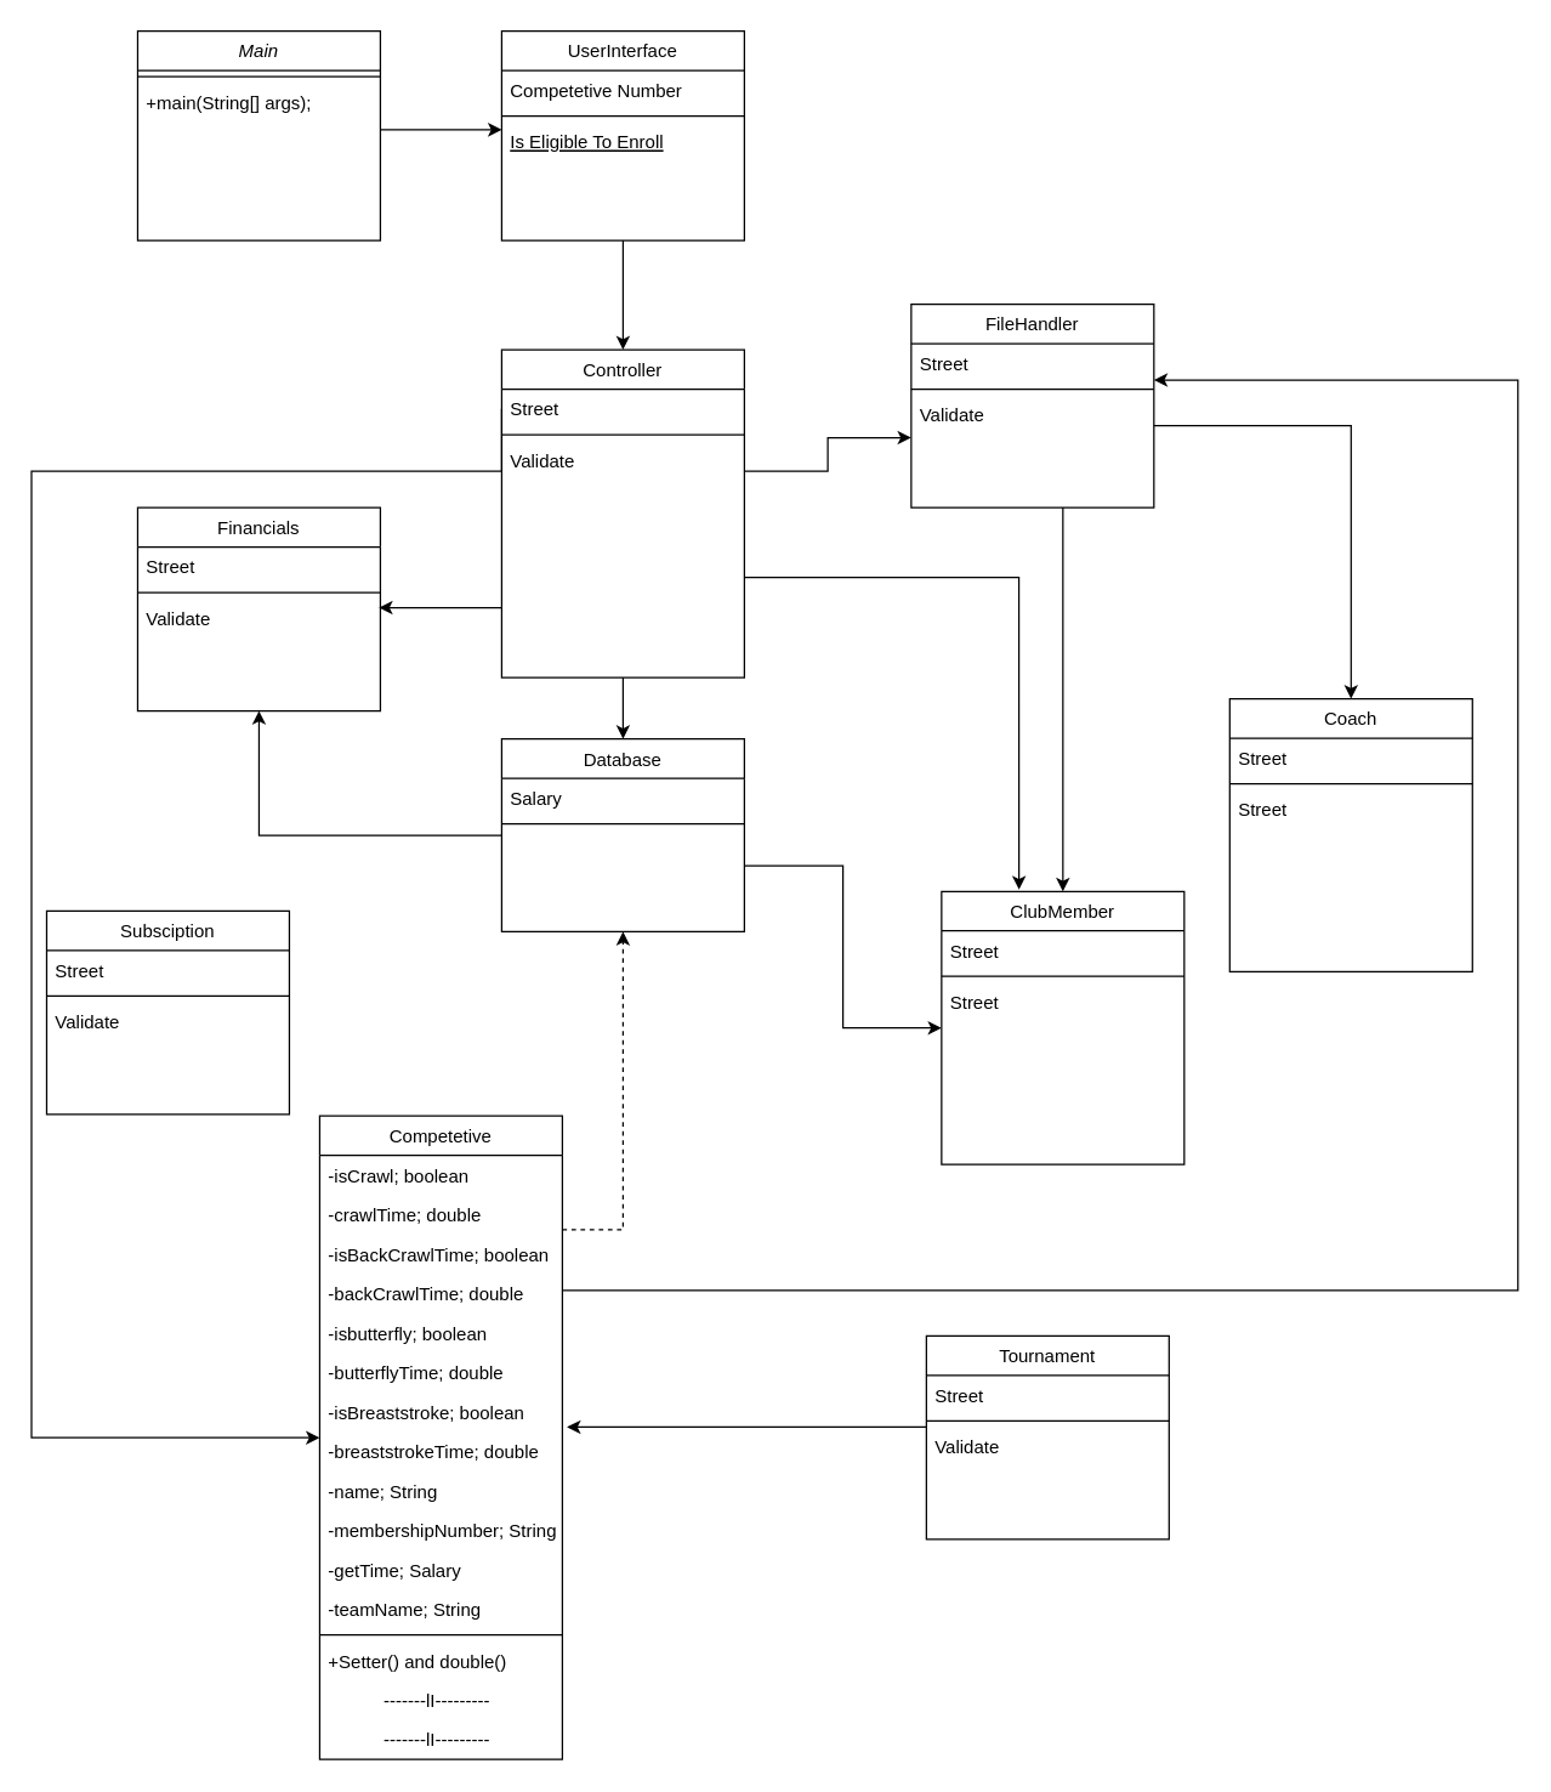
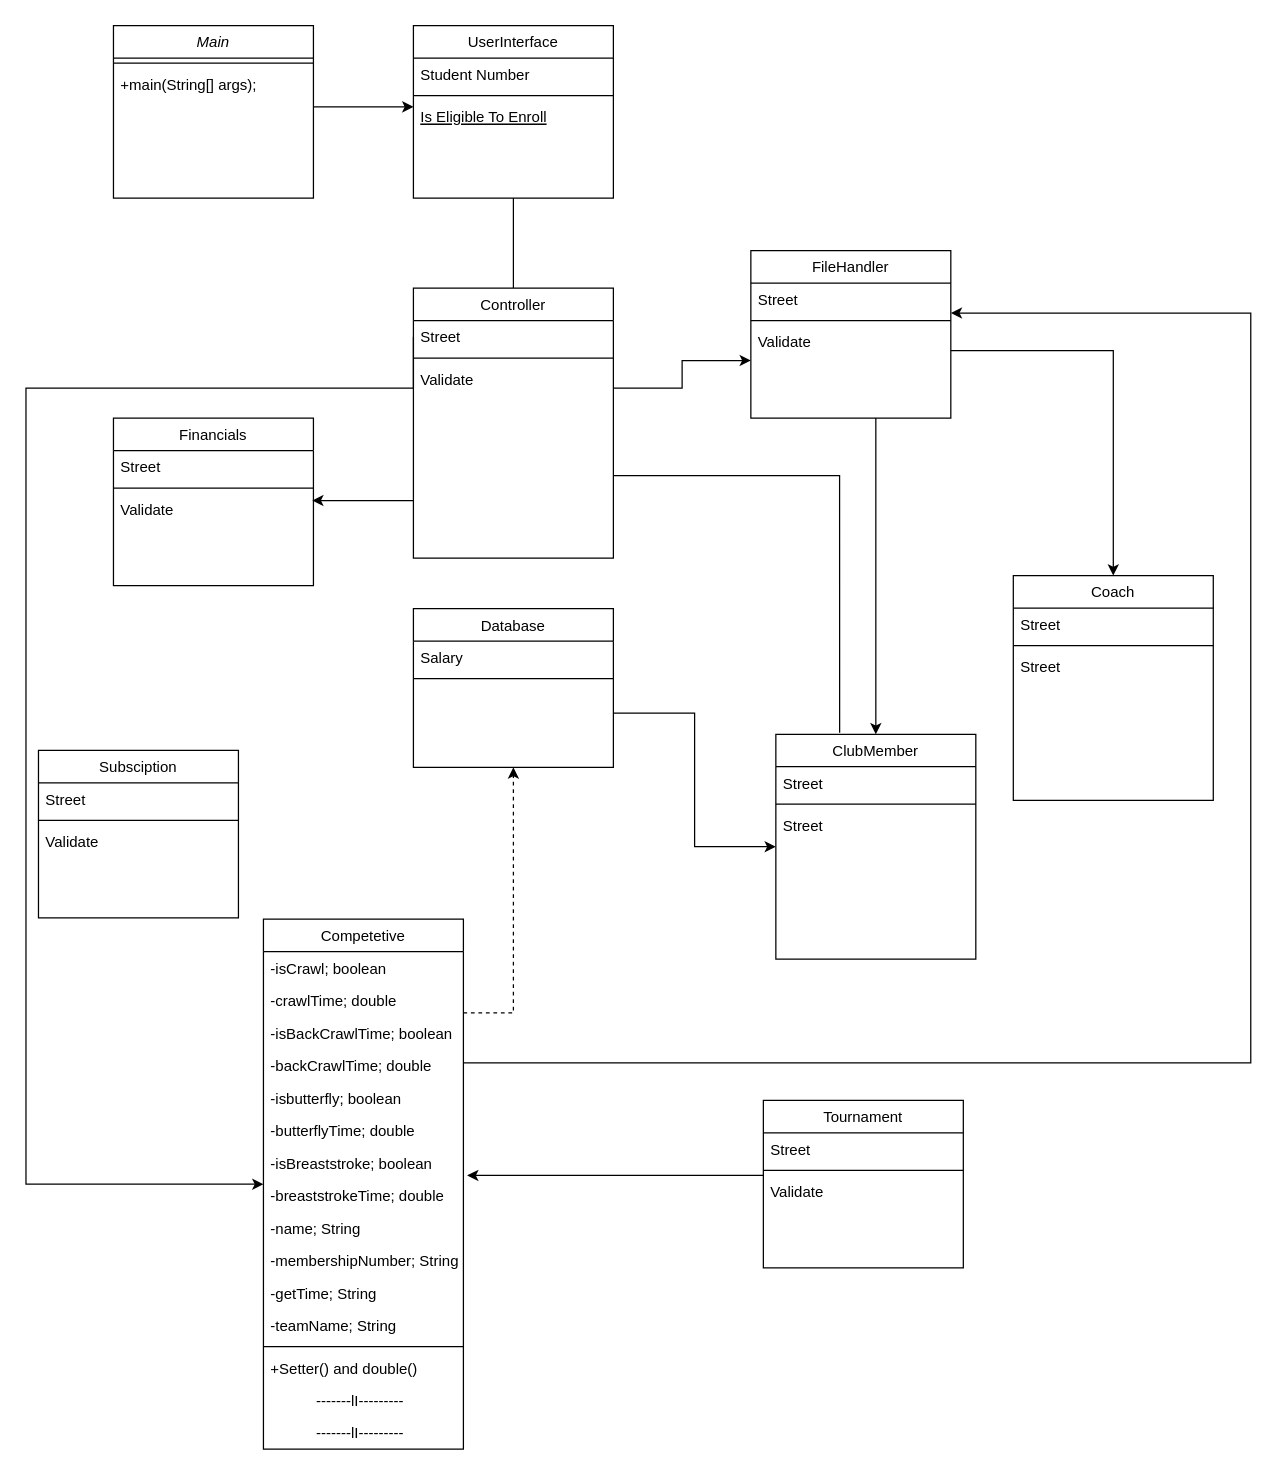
- <mxCell id="7" value="Competetive Number" style="text;align=left;verticalAlign=top;spacingLeft=4;spacingRight=4;overflow=hidden;rotatable=0;points=[[0,0.5],[1,0.5]];portConstraint=eastwest;" parent="6" vertex="1"><mxGeometry y="26" width="160" height="26" as="geometry" /></mxCell>
+ <mxCell id="7" value="Student Number" style="text;align=left;verticalAlign=top;spacingLeft=4;spacingRight=4;overflow=hidden;rotatable=0;points=[[0,0.5],[1,0.5]];portConstraint=eastwest;" parent="6" vertex="1"><mxGeometry y="26" width="160" height="26" as="geometry" /></mxCell>
- <mxCell id="5" style="edgeStyle=orthogonalEdgeStyle;rounded=0;orthogonalLoop=1;jettySize=auto;html=1;entryX=0.5;entryY=0;entryDx=0;entryDy=0;" parent="1" source="6" target="20" edge="1"><mxGeometry relative="1" as="geometry" /></mxCell>
+ <mxCell id="5" style="edgeStyle=orthogonalEdgeStyle;rounded=0;orthogonalLoop=1;jettySize=auto;html=1;entryX=0.5;entryY=0;entryDx=0;entryDy=0;endArrow=none;" parent="1" source="6" target="20" edge="1"><mxGeometry relative="1" as="geometry" /></mxCell>
- <mxCell id="19" style="edgeStyle=orthogonalEdgeStyle;rounded=0;orthogonalLoop=1;jettySize=auto;html=1;entryX=0.5;entryY=0;entryDx=0;entryDy=0;" edge="1" parent="1" source="20" target="12"><mxGeometry relative="1" as="geometry" /></mxCell>
- <mxCell id="11" style="edgeStyle=orthogonalEdgeStyle;rounded=0;orthogonalLoop=1;jettySize=auto;html=1;entryX=0.5;entryY=1;entryDx=0;entryDy=0;" edge="1" parent="1" source="12" target="35"><mxGeometry relative="1" as="geometry" /></mxCell>
- <mxCell id="18" style="edgeStyle=orthogonalEdgeStyle;rounded=0;orthogonalLoop=1;jettySize=auto;html=1;entryX=0.319;entryY=-0.007;entryDx=0;entryDy=0;entryPerimeter=0;" edge="1" parent="1" source="20" target="25"><mxGeometry relative="1" as="geometry"><Array as="points"><mxPoint x="671" y="380" /></Array></mxGeometry></mxCell>
+ <mxCell id="18" style="edgeStyle=orthogonalEdgeStyle;rounded=0;orthogonalLoop=1;jettySize=auto;html=1;entryX=0.319;entryY=-0.007;entryDx=0;entryDy=0;entryPerimeter=0;endArrow=none;" edge="1" parent="1" source="20" target="25"><mxGeometry relative="1" as="geometry"><Array as="points"><mxPoint x="671" y="380" /></Array></mxGeometry></mxCell>
- <mxCell id="55" value="-getTime; Salary" style="text;align=left;verticalAlign=top;spacingLeft=4;spacingRight=4;overflow=hidden;rotatable=0;points=[[0,0.5],[1,0.5]];portConstraint=eastwest;" vertex="1" parent="44"><mxGeometry y="286" width="160" height="26" as="geometry" /></mxCell>
+ <mxCell id="55" value="-getTime; String" style="text;align=left;verticalAlign=top;spacingLeft=4;spacingRight=4;overflow=hidden;rotatable=0;points=[[0,0.5],[1,0.5]];portConstraint=eastwest;" vertex="1" parent="44"><mxGeometry y="286" width="160" height="26" as="geometry" /></mxCell>
